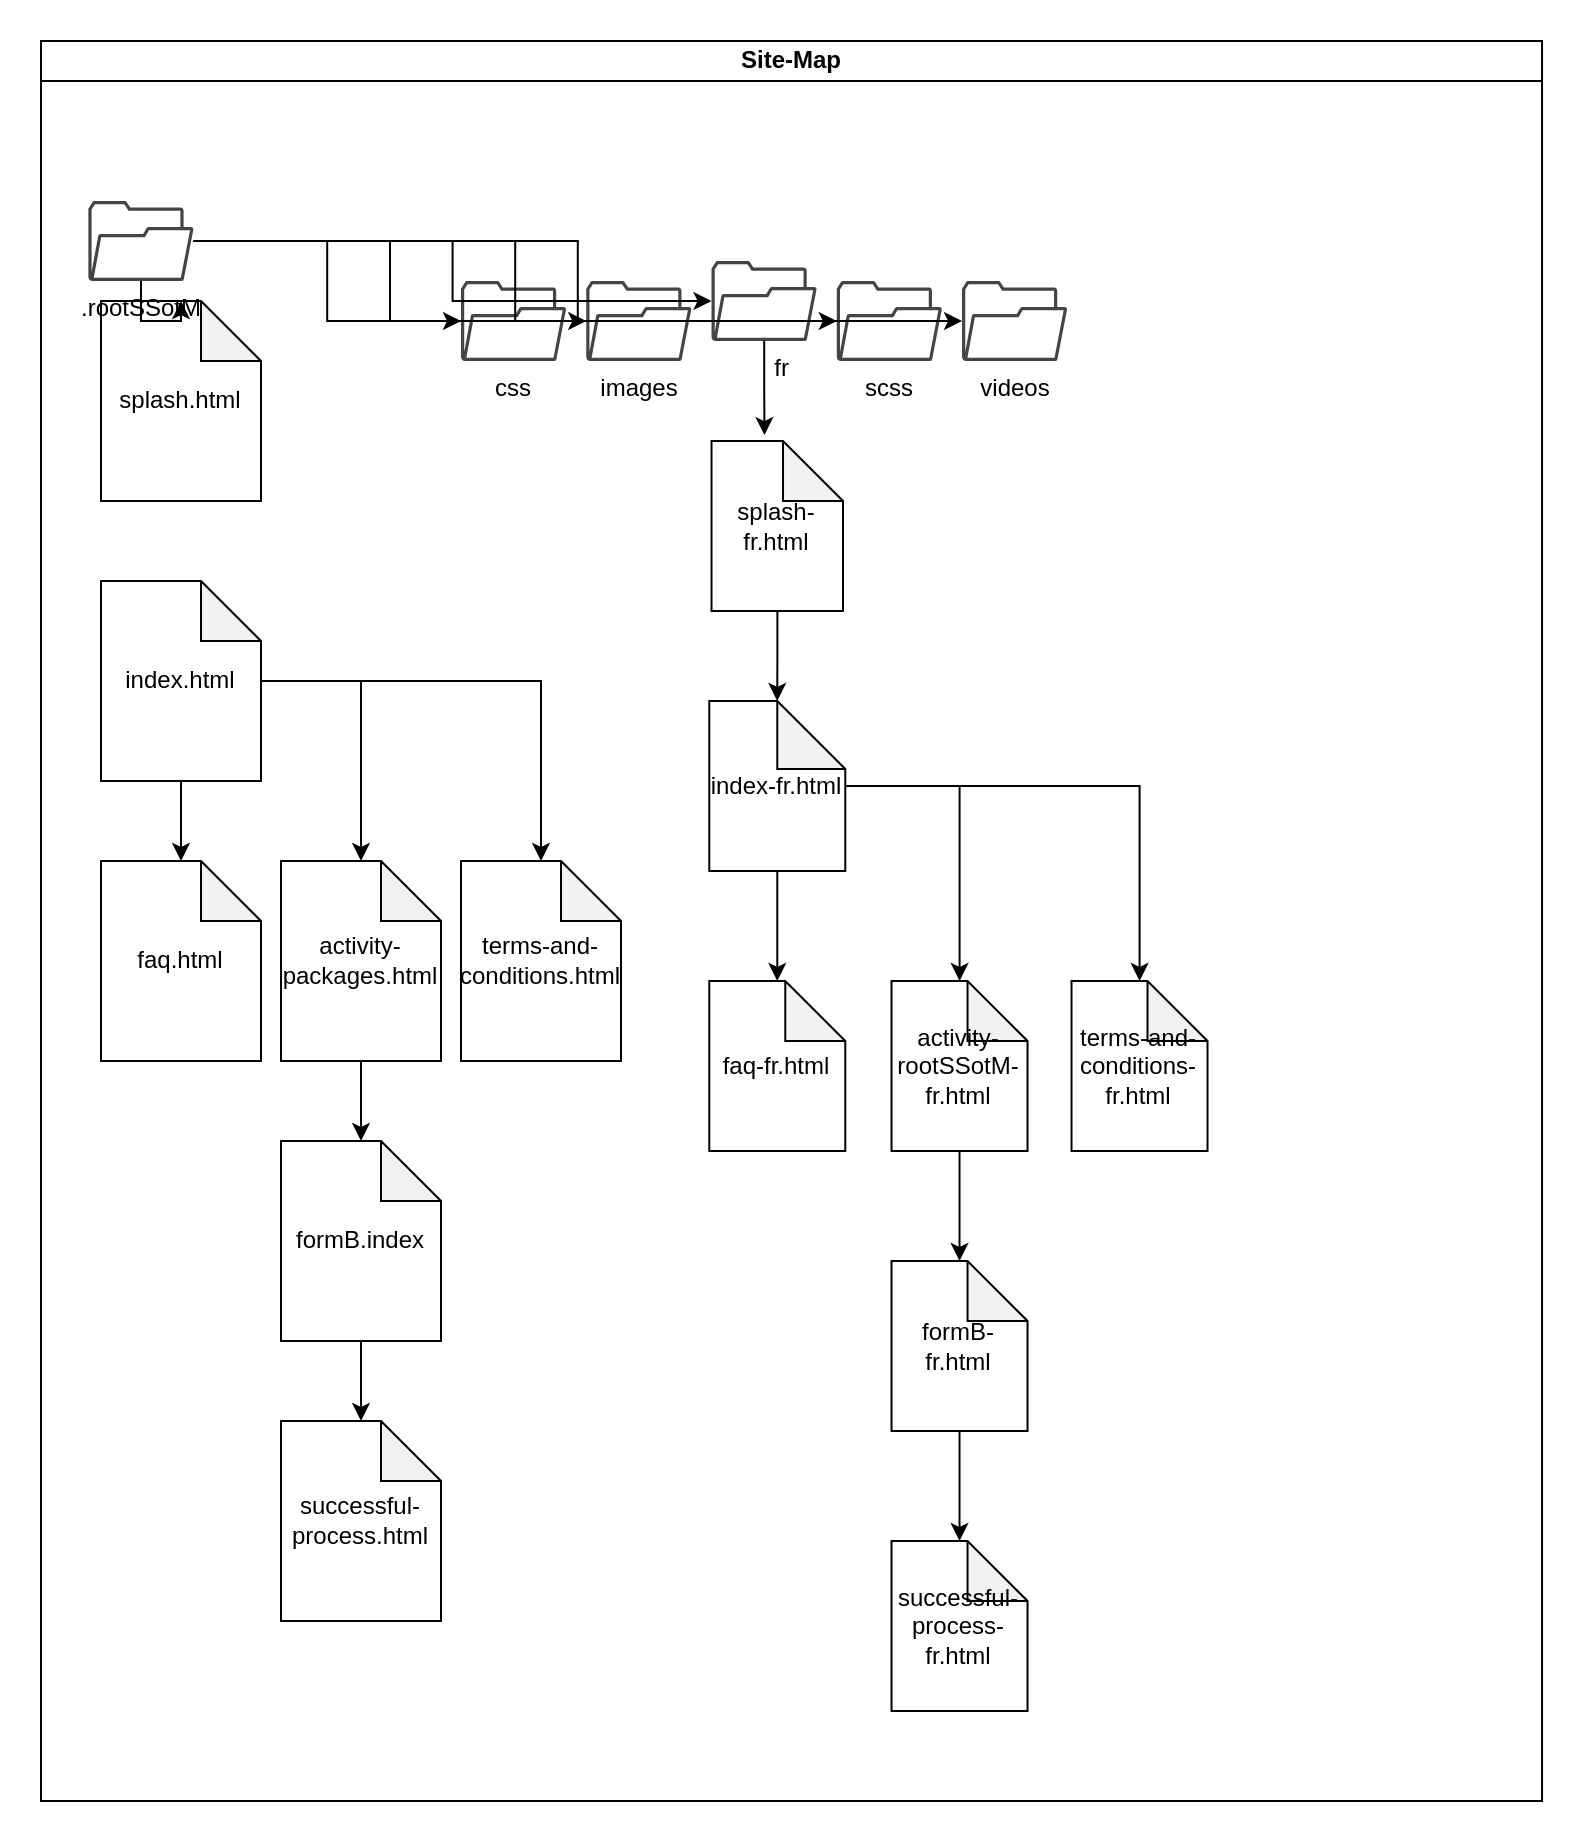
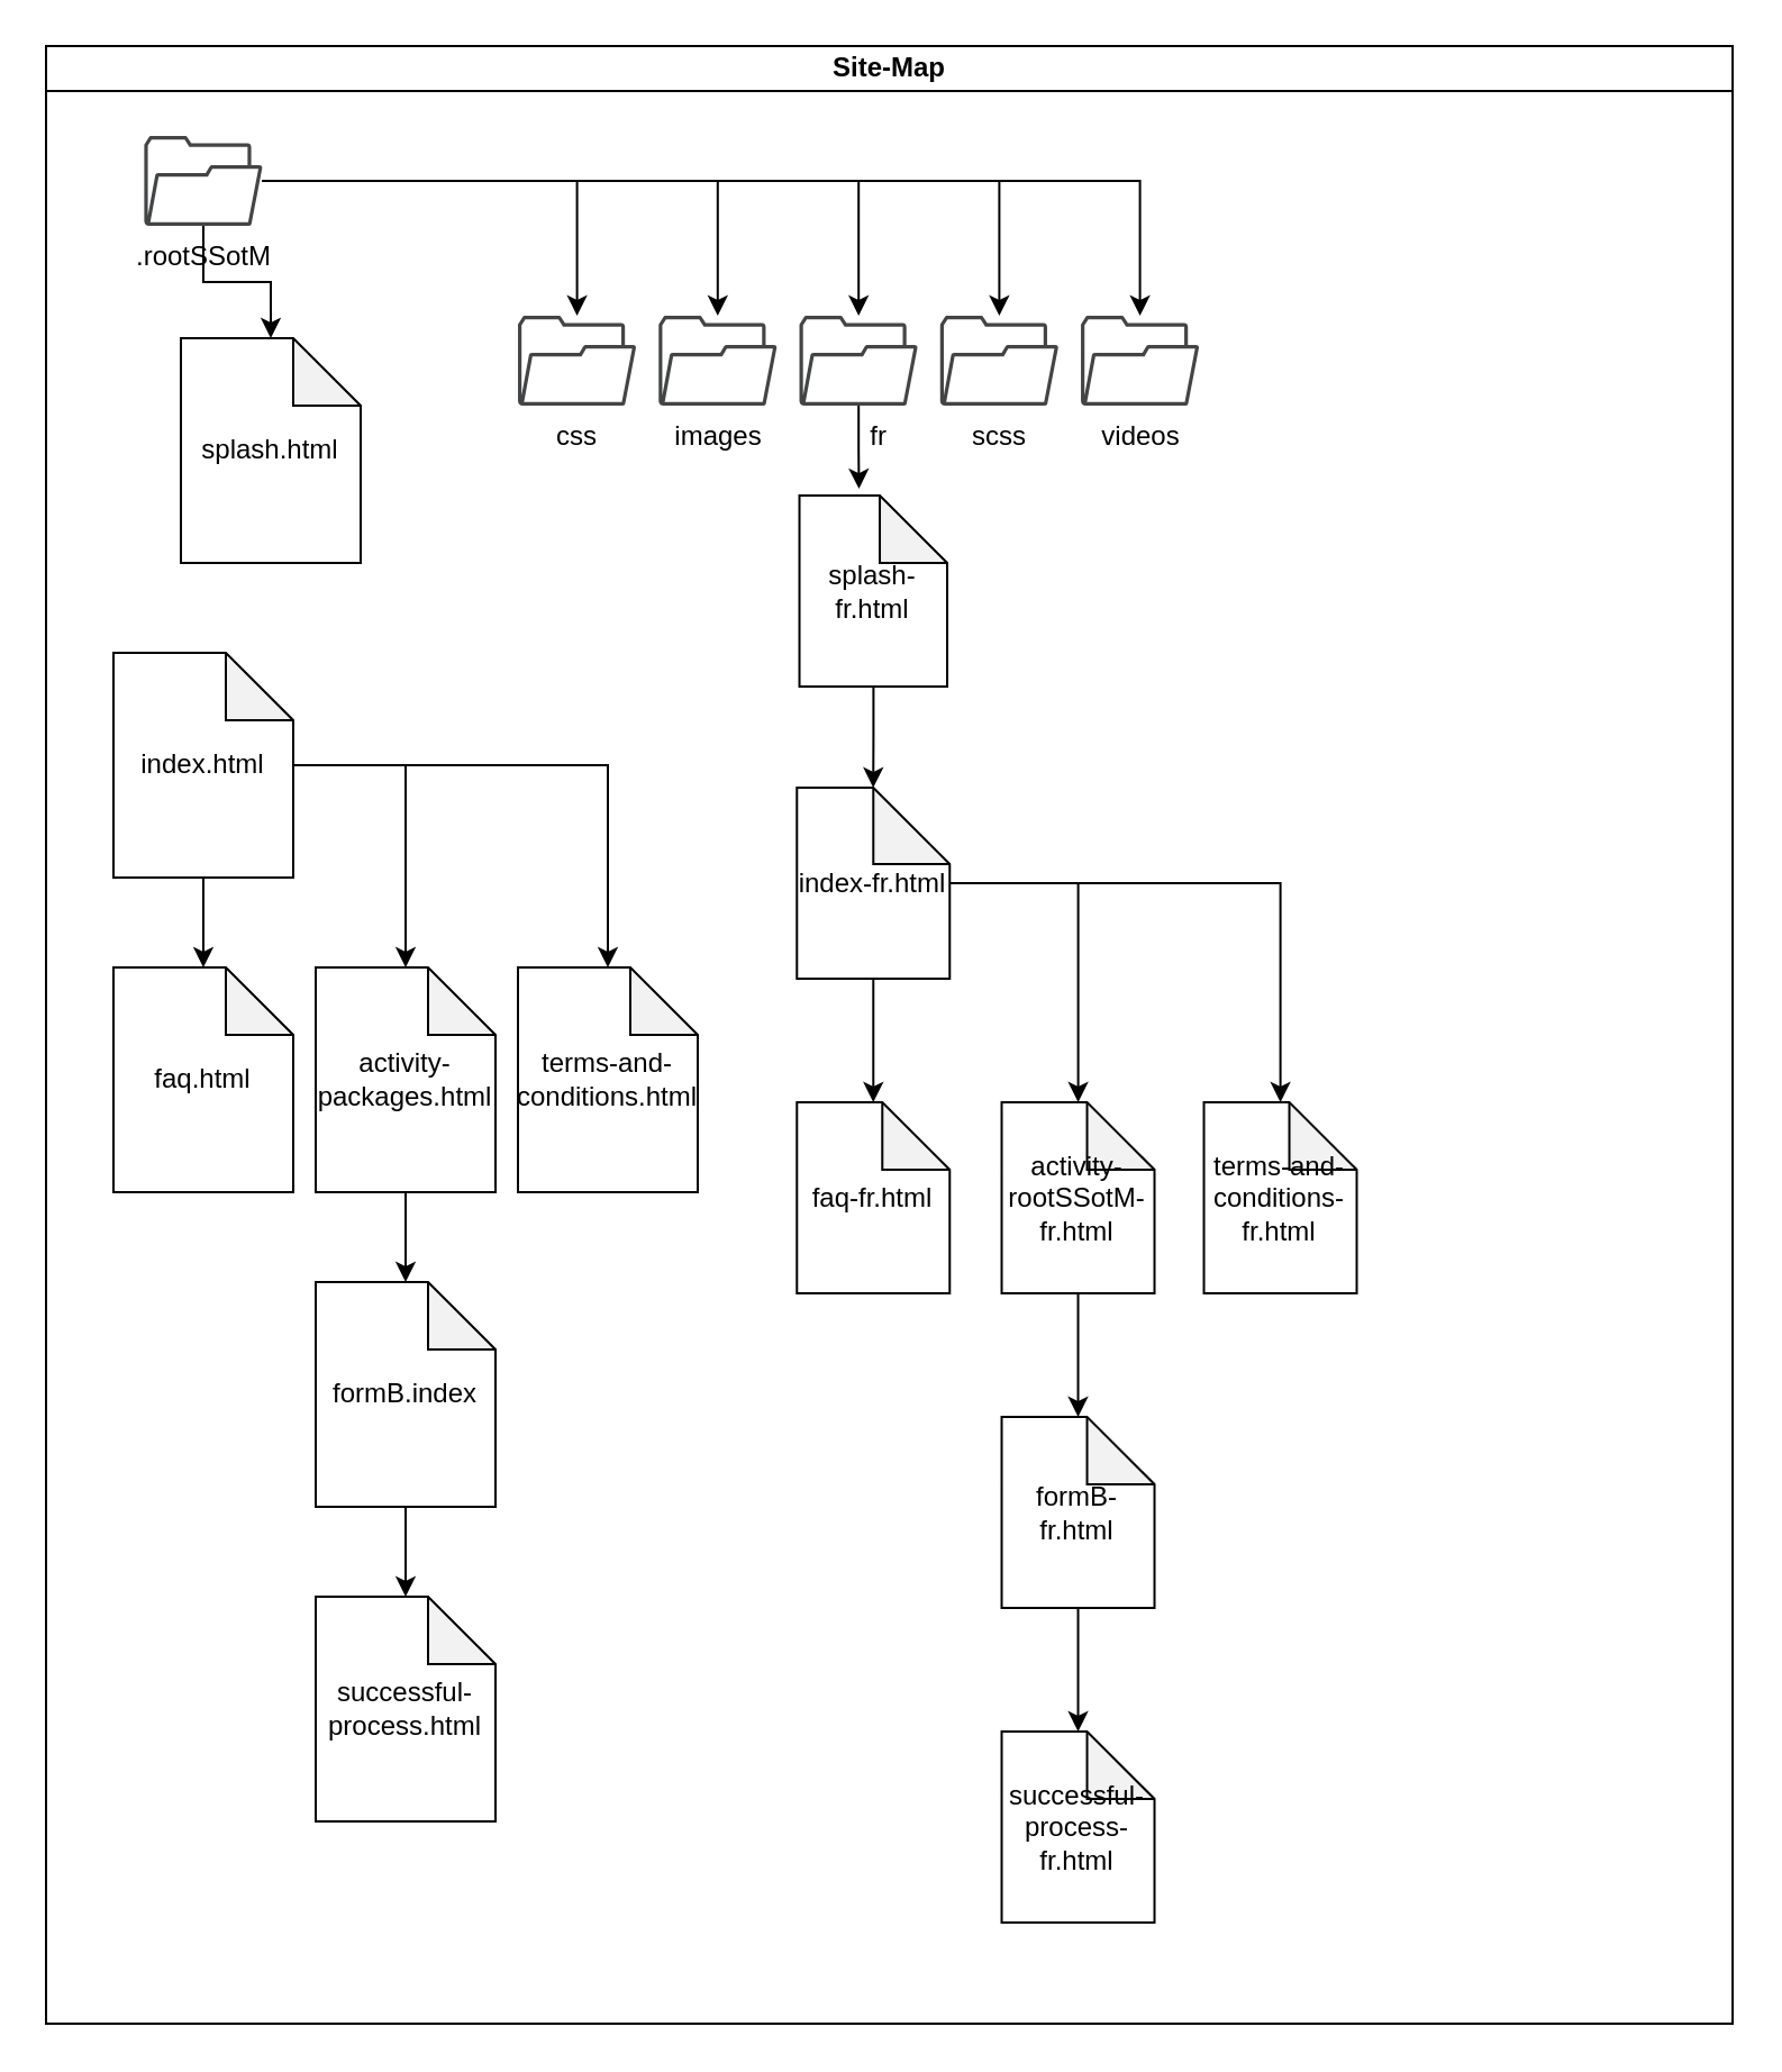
- <mxCell id="16" value=".rootSSotM" style="sketch=0;pointerEvents=1;shadow=0;dashed=0;html=1;strokeColor=none;fillColor=#434445;aspect=fixed;labelPosition=center;verticalLabelPosition=bottom;verticalAlign=top;align=center;outlineConnect=0;shape=mxgraph.vvd.folder;" parent="2" vertex="1"><mxGeometry x="23.69" y="80" width="52.63" height="40" as="geometry" /></mxCell>
+ <mxCell id="16" value=".rootSSotM" style="sketch=0;pointerEvents=1;shadow=0;dashed=0;html=1;strokeColor=none;fillColor=#434445;aspect=fixed;labelPosition=center;verticalLabelPosition=bottom;verticalAlign=top;align=center;outlineConnect=0;shape=mxgraph.vvd.folder;" parent="2" vertex="1"><mxGeometry x="43.69" y="40" width="52.63" height="40" as="geometry" /></mxCell>
- <mxCell id="23" value="&amp;nbsp; &amp;nbsp; &amp;nbsp;fr" style="sketch=0;pointerEvents=1;shadow=0;dashed=0;html=1;strokeColor=none;fillColor=#434445;aspect=fixed;labelPosition=center;verticalLabelPosition=bottom;verticalAlign=top;align=center;outlineConnect=0;shape=mxgraph.vvd.folder;" parent="2" vertex="1"><mxGeometry x="335.26" y="110" width="52.63" height="40" as="geometry" /></mxCell>
+ <mxCell id="23" value="&amp;nbsp; &amp;nbsp; &amp;nbsp;fr" style="sketch=0;pointerEvents=1;shadow=0;dashed=0;html=1;strokeColor=none;fillColor=#434445;aspect=fixed;labelPosition=center;verticalLabelPosition=bottom;verticalAlign=top;align=center;outlineConnect=0;shape=mxgraph.vvd.folder;" parent="2" vertex="1"><mxGeometry x="335.26" y="120" width="52.63" height="40" as="geometry" /></mxCell>
- <mxCell id="3" value="splash.html" style="shape=note;whiteSpace=wrap;html=1;backgroundOutline=1;darkOpacity=0.05;" parent="2" vertex="1"><mxGeometry x="30" y="130" width="80" height="100" as="geometry" /></mxCell>
+ <mxCell id="3" value="splash.html" style="shape=note;whiteSpace=wrap;html=1;backgroundOutline=1;darkOpacity=0.05;" parent="2" vertex="1"><mxGeometry x="60" y="130" width="80" height="100" as="geometry" /></mxCell>
